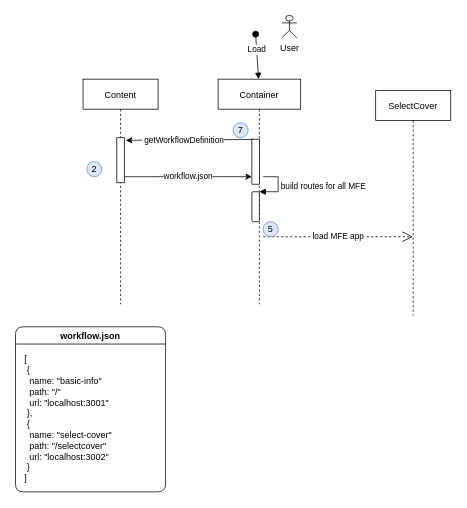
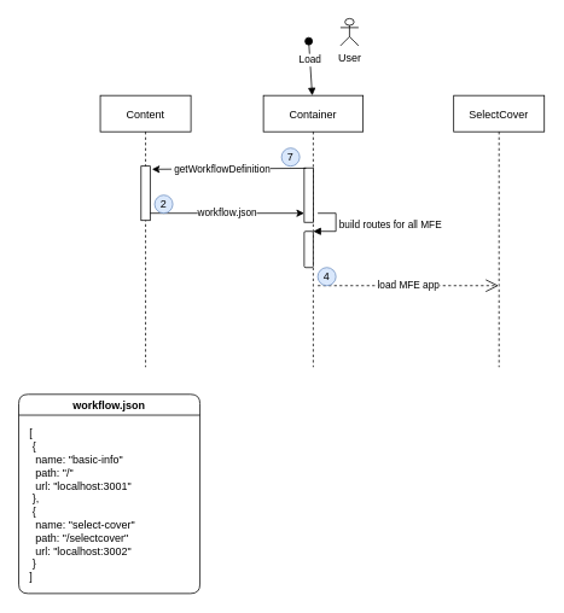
- <mxCell id="7" value="2" style="text;html=1;strokeColor=#6c8ebf;fillColor=#dae8fc;align=center;verticalAlign=middle;whiteSpace=wrap;rounded=1;shadow=0;glass=0;sketch=0;arcSize=50;" vertex="1" parent="2"><mxGeometry x="5" y="110" width="20" height="20" as="geometry" /></mxCell>
+ <mxCell id="7" value="2" style="text;html=1;strokeColor=#6c8ebf;fillColor=#dae8fc;align=center;verticalAlign=middle;whiteSpace=wrap;rounded=1;shadow=0;glass=0;sketch=0;arcSize=50;" vertex="1" parent="2"><mxGeometry x="60" y="110" width="20" height="20" as="geometry" /></mxCell>
- <mxCell id="15" value="SelectCover" style="shape=umlLifeline;perimeter=lifelinePerimeter;container=1;collapsible=0;recursiveResize=0;rounded=0;shadow=0;strokeWidth=1;" parent="1" vertex="1"><mxGeometry x="500" y="120" width="100" height="300" as="geometry" /></mxCell>
+ <mxCell id="15" value="SelectCover" style="shape=umlLifeline;perimeter=lifelinePerimeter;container=1;collapsible=0;recursiveResize=0;rounded=0;shadow=0;strokeWidth=1;" parent="1" vertex="1"><mxGeometry x="500" y="105" width="100" height="300" as="geometry" /></mxCell>
- <mxCell id="14" value="5" style="text;html=1;strokeColor=#6c8ebf;fillColor=#dae8fc;align=center;verticalAlign=middle;whiteSpace=wrap;rounded=1;shadow=0;glass=0;sketch=0;arcSize=50;" vertex="1" parent="8"><mxGeometry x="60" y="190" width="20" height="20" as="geometry" /></mxCell>
+ <mxCell id="14" value="4" style="text;html=1;strokeColor=#6c8ebf;fillColor=#dae8fc;align=center;verticalAlign=middle;whiteSpace=wrap;rounded=1;shadow=0;glass=0;sketch=0;arcSize=50;" vertex="1" parent="8"><mxGeometry x="60" y="190" width="20" height="20" as="geometry" /></mxCell>
